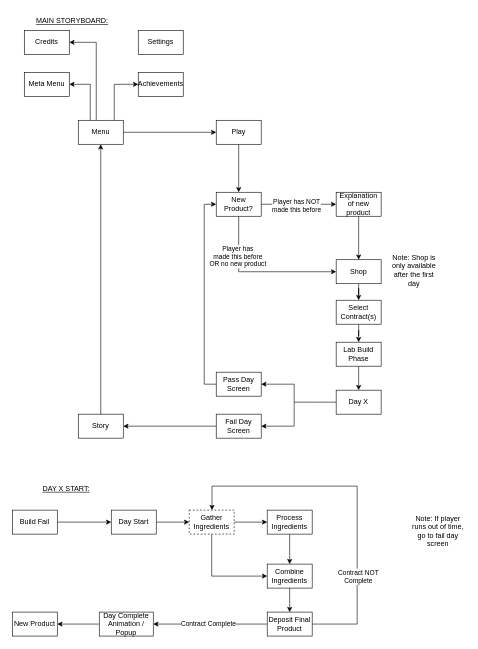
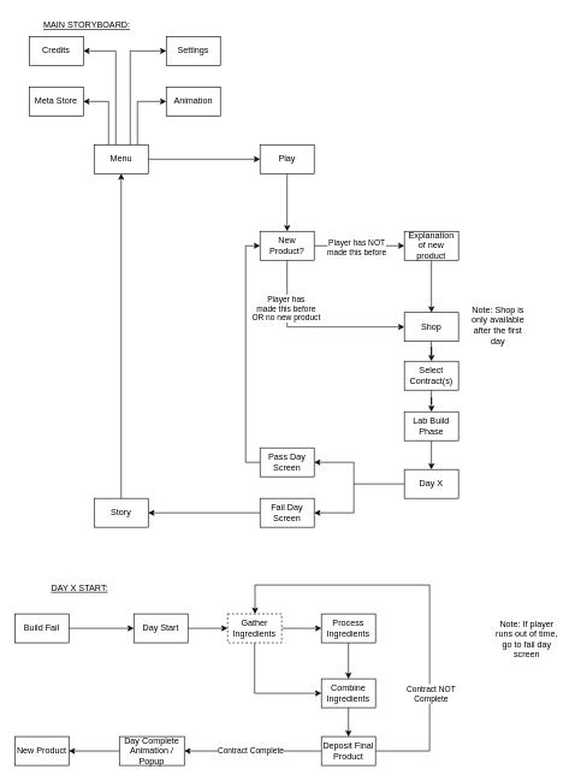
+ <mxCell id="35" style="edgeStyle=orthogonalEdgeStyle;rounded=0;orthogonalLoop=1;jettySize=auto;html=1;entryX=0;entryY=0.5;entryDx=0;entryDy=0;" edge="1" parent="1" target="36" source="5"><mxGeometry relative="1" as="geometry"><mxPoint x="190" y="130" as="sourcePoint" /><Array as="points"><mxPoint x="180" y="70" /></Array></mxGeometry></mxCell>
- <mxCell id="33" value="Meta Menu" style="rounded=0;whiteSpace=wrap;html=1;" vertex="1" parent="1"><mxGeometry x="40" y="120" width="75" height="40" as="geometry" /></mxCell>
+ <mxCell id="33" value="Meta Store" style="rounded=0;whiteSpace=wrap;html=1;" vertex="1" parent="1"><mxGeometry x="40" y="120" width="75" height="40" as="geometry" /></mxCell>
- <mxCell id="32" value="Achievements" style="rounded=0;whiteSpace=wrap;html=1;" vertex="1" parent="1"><mxGeometry x="230" y="120" width="75" height="40" as="geometry" /></mxCell>
+ <mxCell id="32" value="Animation" style="rounded=0;whiteSpace=wrap;html=1;" vertex="1" parent="1"><mxGeometry x="230" y="120" width="75" height="40" as="geometry" /></mxCell>
